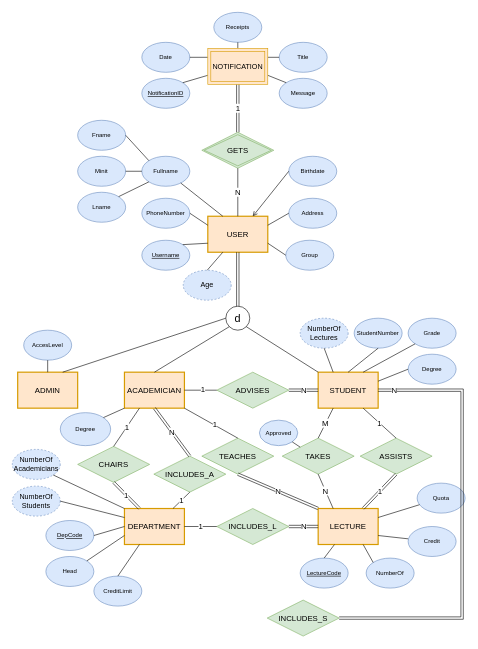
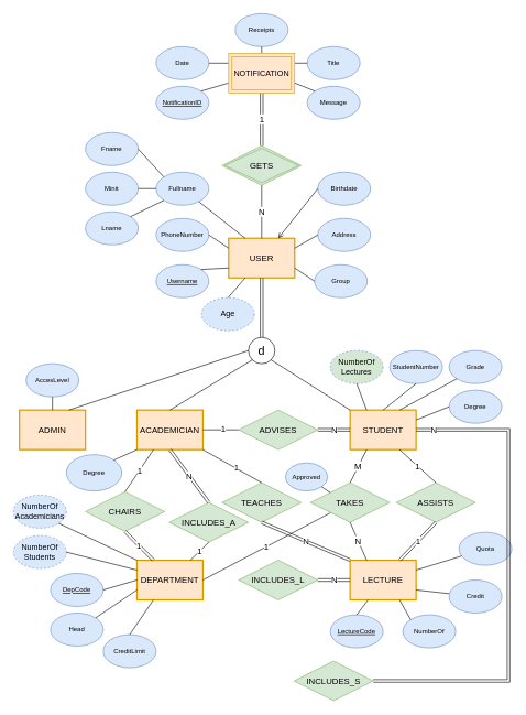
- <mxCell id="99" value="NumberOf&lt;br&gt;Lectures" style="ellipse;whiteSpace=wrap;html=1;align=center;dashed=1;fontSize=12;fillColor=#dae8fc;strokeColor=#6c8ebf;" parent="1" vertex="1"><mxGeometry x="500" y="530" width="80" height="50" as="geometry" /></mxCell>
+ <mxCell id="99" value="NumberOf&lt;br&gt;Lectures" style="ellipse;whiteSpace=wrap;html=1;align=center;dashed=1;fontSize=12;fillColor=#d5e8d4;strokeColor=#6c8ebf;" parent="1" vertex="1"><mxGeometry x="500" y="530" width="80" height="50" as="geometry" /></mxCell>
- <mxCell id="69" value="1" style="endArrow=none;html=1;rounded=0;fontSize=13;exitX=1;exitY=0.5;exitDx=0;exitDy=0;entryX=0;entryY=0.5;entryDx=0;entryDy=0;" parent="1" source="45" target="68" edge="1"><mxGeometry relative="1" as="geometry"><mxPoint x="338" y="817.32" as="sourcePoint" /><mxPoint x="392" y="817.32" as="targetPoint" /></mxGeometry></mxCell>
+ <mxCell id="69" value="1" style="endArrow=none;html=1;rounded=0;fontSize=13;exitX=1;exitY=0.5;exitDx=0;exitDy=0;" parent="1" source="45" target="70" edge="1"><mxGeometry relative="1" as="geometry"><mxPoint x="338" y="817.32" as="sourcePoint" /><mxPoint x="392" y="817.32" as="targetPoint" /></mxGeometry></mxCell>
